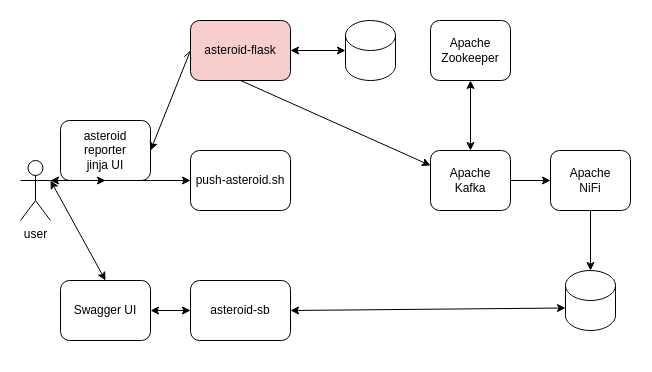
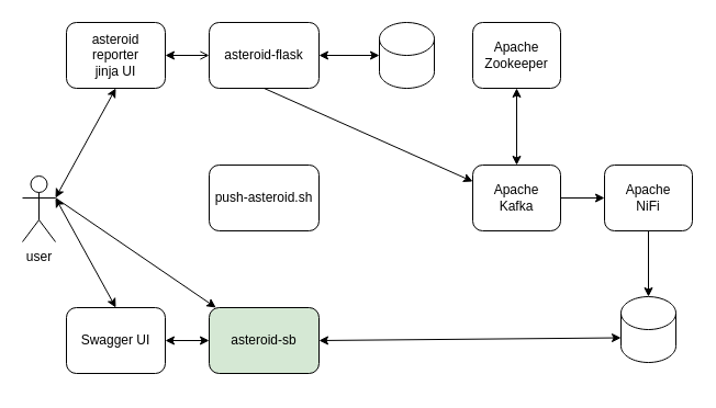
- <mxCell id="3" value="asteroid-flask" style="rounded=1;whiteSpace=wrap;html=1;fillColor=#f8cecc;" parent="1" vertex="1"><mxGeometry x="190" y="20" width="100" height="60" as="geometry" /></mxCell>
+ <mxCell id="3" value="asteroid-flask" style="rounded=1;whiteSpace=wrap;html=1;" parent="1" vertex="1"><mxGeometry x="190" y="20" width="100" height="60" as="geometry" /></mxCell>
- <mxCell id="16" value="asteroid reporter&lt;br&gt;jinja UI" style="rounded=1;whiteSpace=wrap;html=1;" parent="1" vertex="1"><mxGeometry x="60" y="120" width="90" height="60" as="geometry" /></mxCell>
+ <mxCell id="16" value="asteroid reporter&lt;br&gt;jinja UI" style="rounded=1;whiteSpace=wrap;html=1;" parent="1" vertex="1"><mxGeometry x="60" y="20" width="90" height="60" as="geometry" /></mxCell>
- <mxCell id="19" value="" style="endArrow=classic;html=1;rounded=0;strokeColor=#000000;exitX=1;exitY=0.333;exitDx=0;exitDy=0;exitPerimeter=0;entryX=0;entryY=0.5;entryDx=0;entryDy=0;" parent="1" source="7" target="4" edge="1"><mxGeometry width="50" height="50" relative="1" as="geometry"><mxPoint x="300" y="170" as="sourcePoint" /><mxPoint x="350" y="120" as="targetPoint" /></mxGeometry></mxCell>
+ <mxCell id="19" value="" style="endArrow=classic;html=1;rounded=0;strokeColor=#000000;exitX=1;exitY=0.333;exitDx=0;exitDy=0;exitPerimeter=0;" parent="1" source="7" target="2" edge="1"><mxGeometry width="50" height="50" relative="1" as="geometry"><mxPoint x="300" y="170" as="sourcePoint" /><mxPoint x="350" y="120" as="targetPoint" /></mxGeometry></mxCell>
- <mxCell id="2" value="asteroid-sb" style="rounded=1;whiteSpace=wrap;html=1;" parent="1" vertex="1"><mxGeometry x="190" y="280" width="100" height="60" as="geometry" /></mxCell>
+ <mxCell id="2" value="asteroid-sb" style="rounded=1;whiteSpace=wrap;html=1;fillColor=#d5e8d4;" parent="1" vertex="1"><mxGeometry x="190" y="280" width="100" height="60" as="geometry" /></mxCell>
